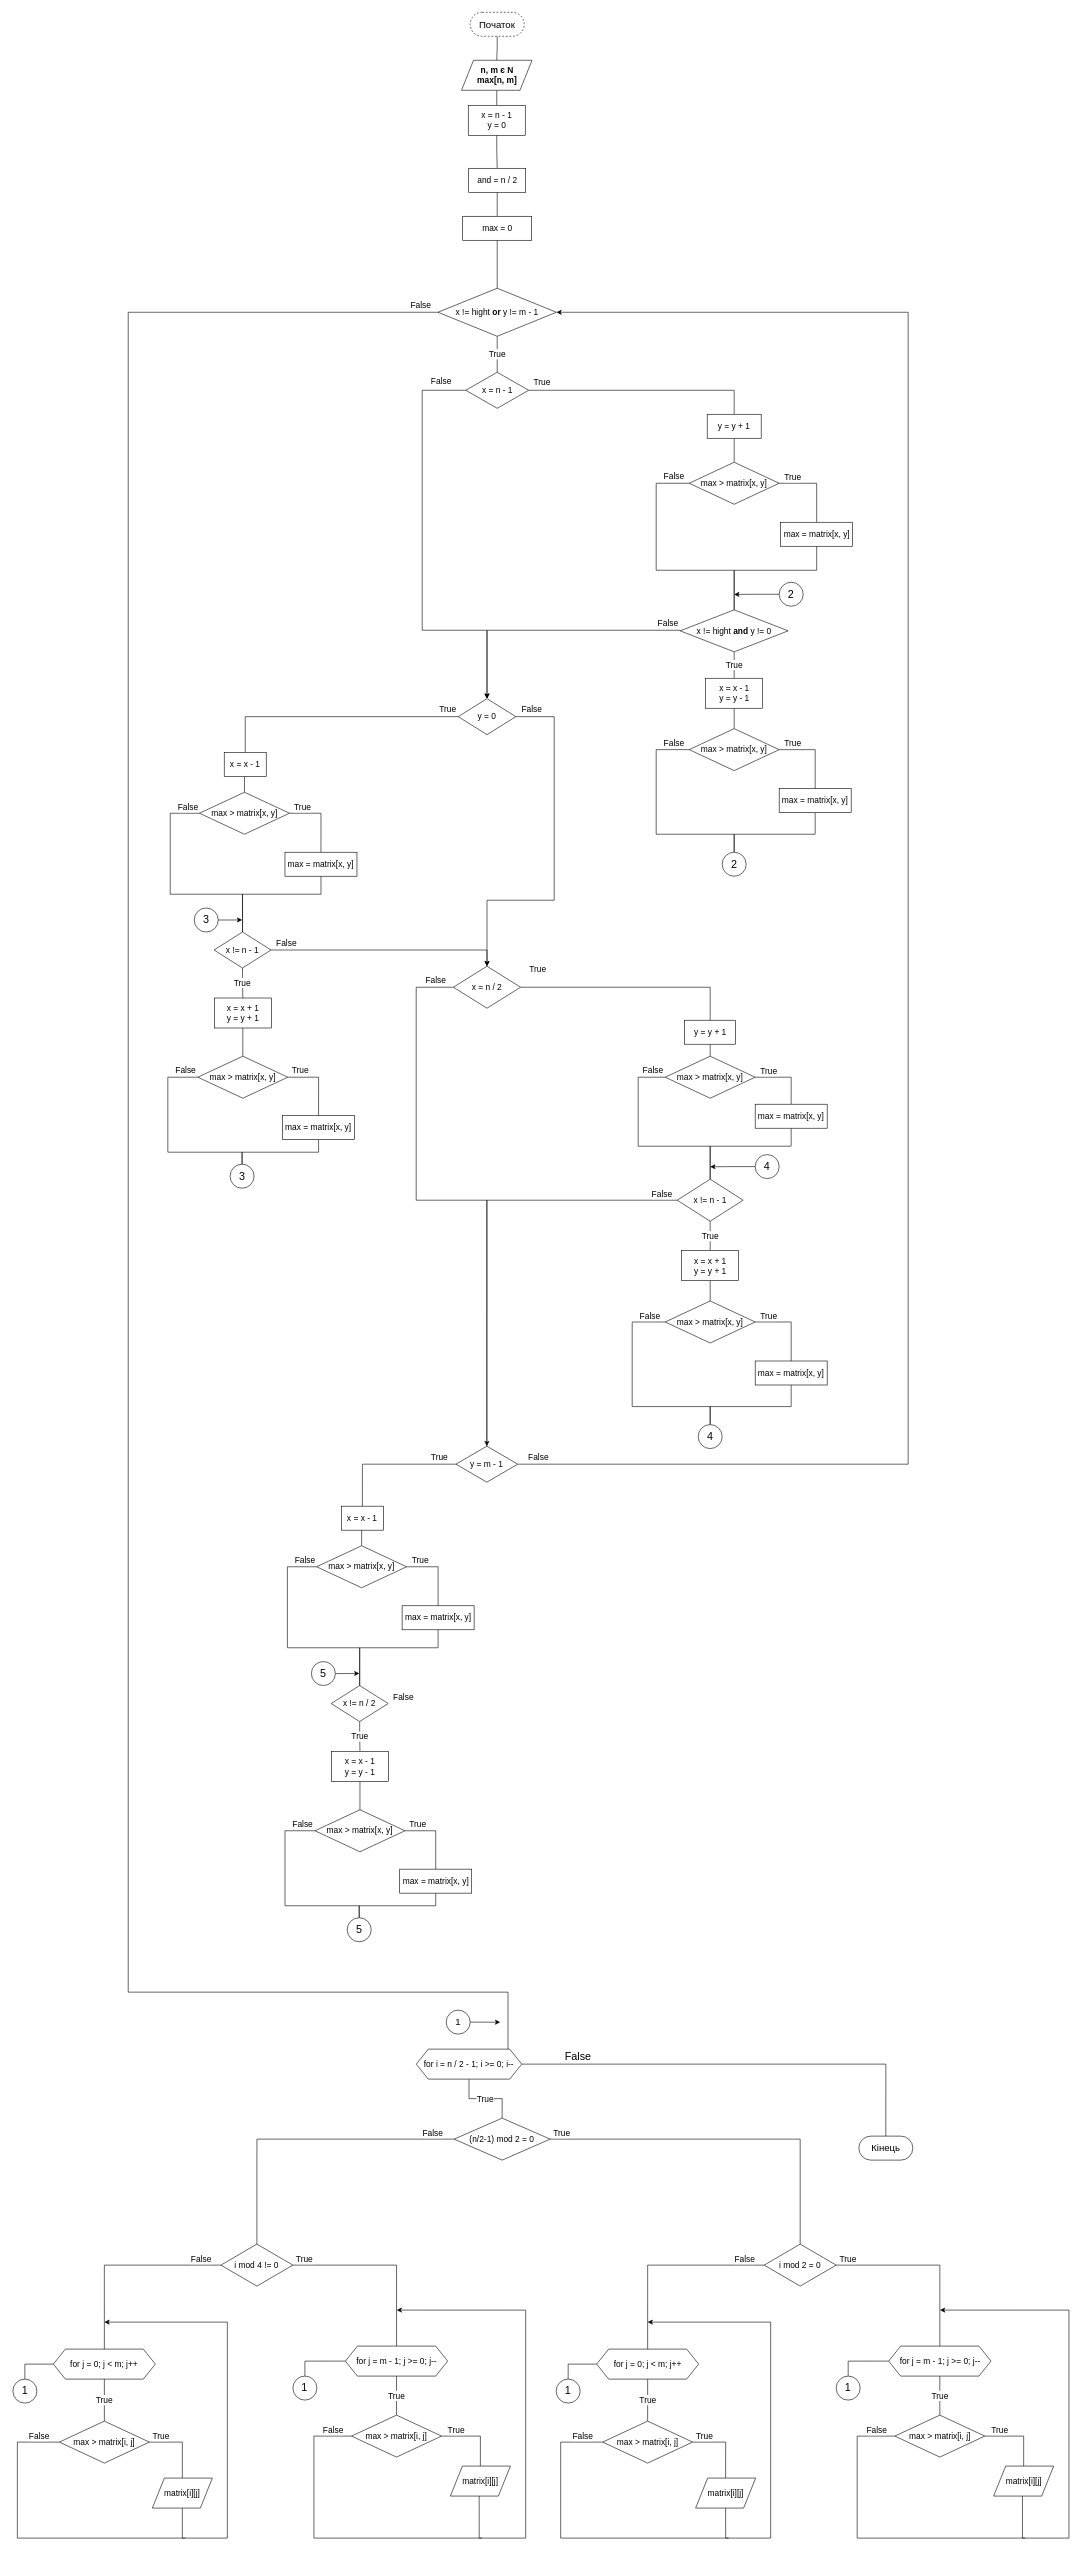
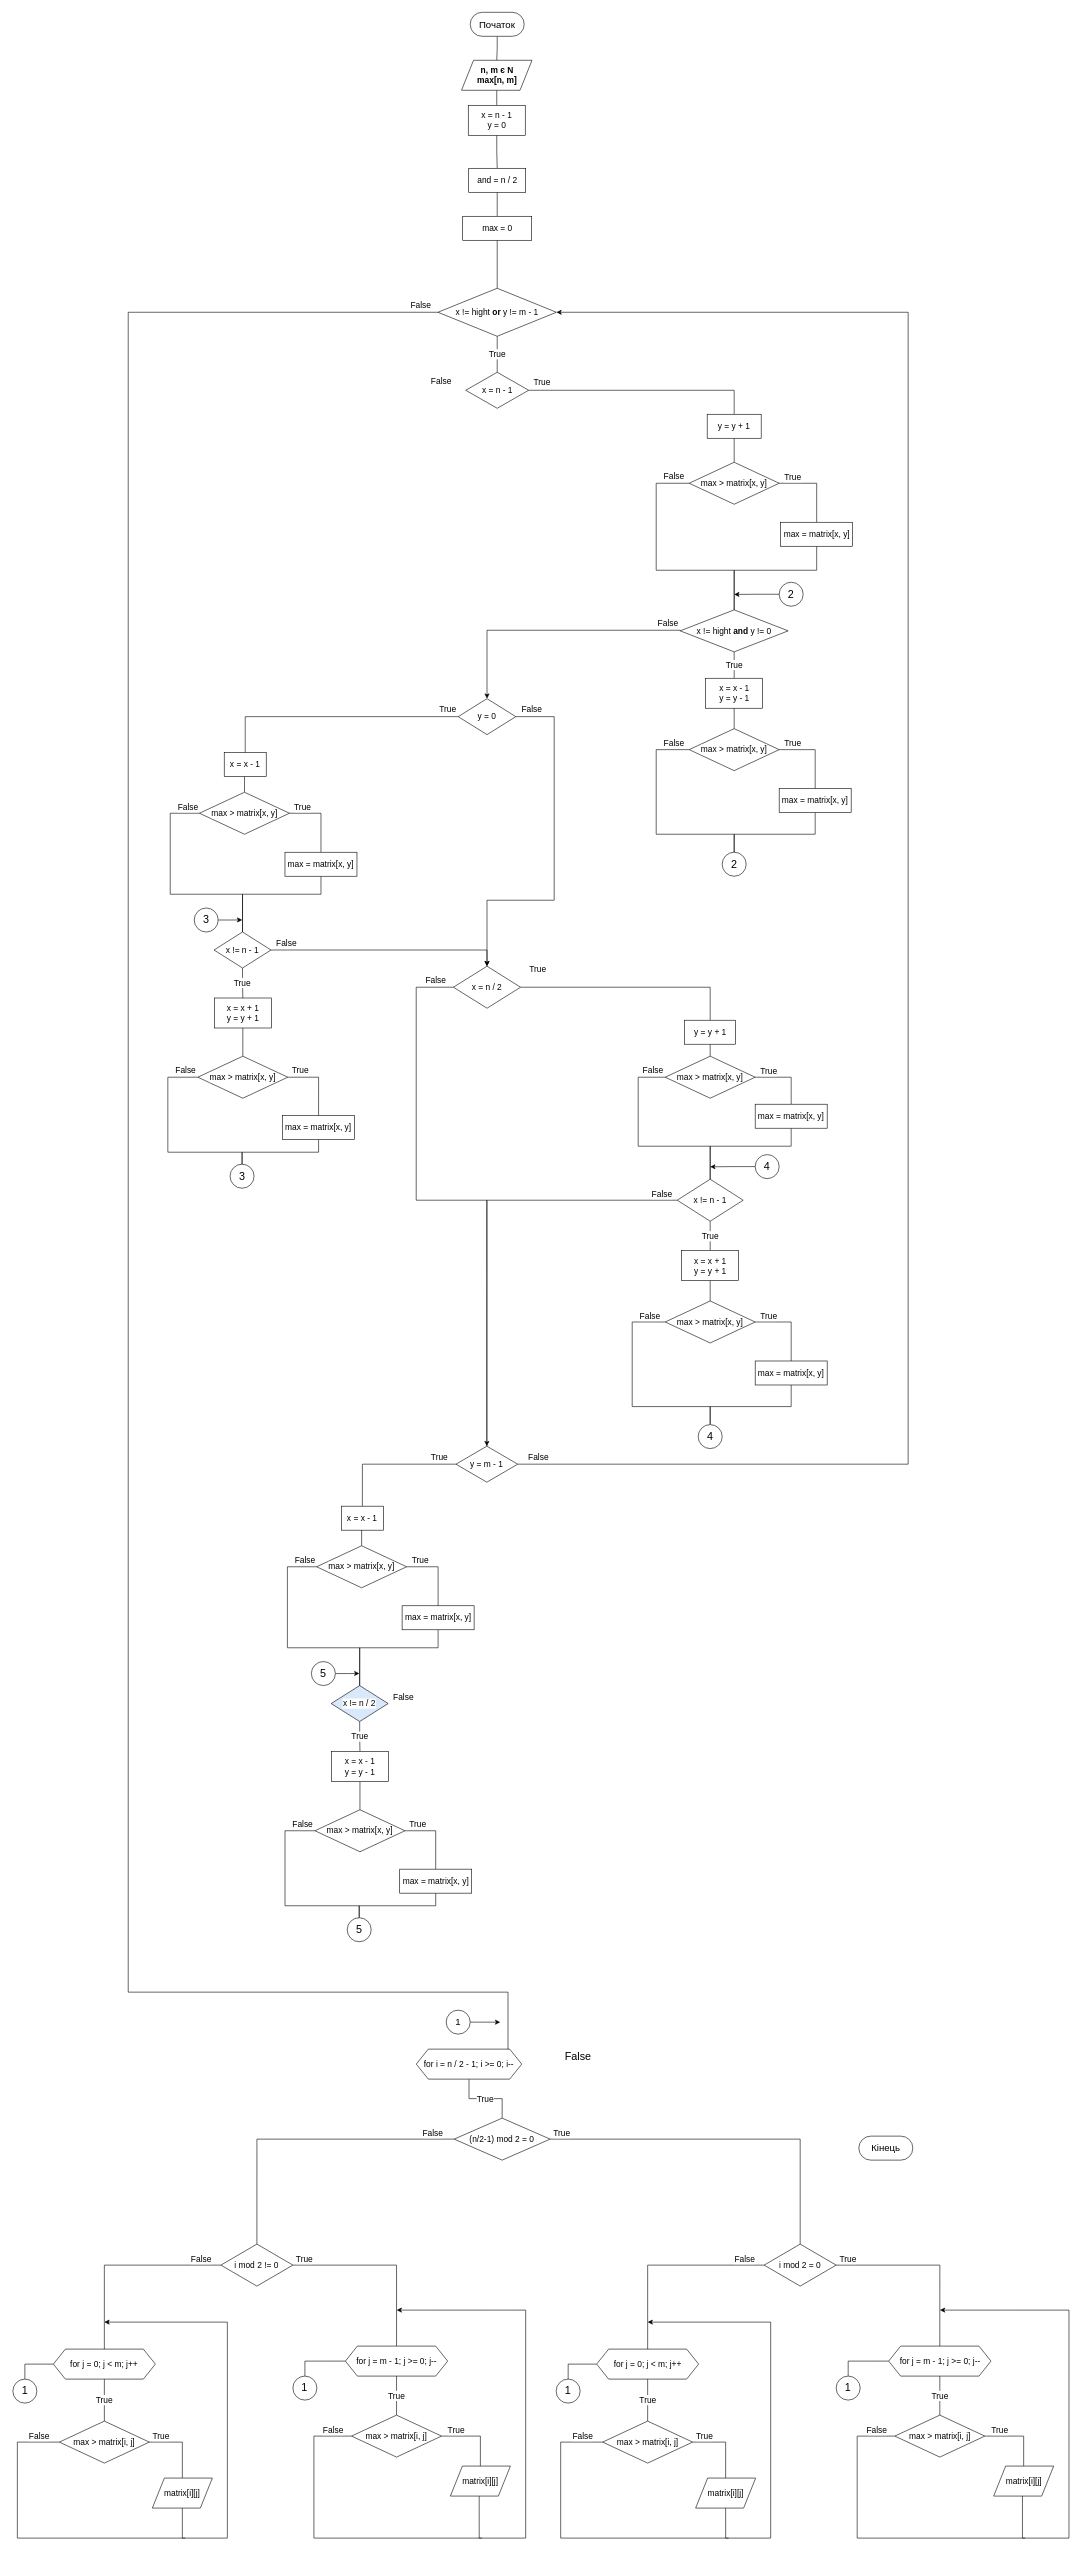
- <mxCell id="3" value="&lt;font size=&quot;3&quot;&gt;Початок&lt;/font&gt;" style="rounded=1;whiteSpace=wrap;html=1;arcSize=50;dashed=1;" parent="1" vertex="1"><mxGeometry x="783" y="20" width="90" height="40" as="geometry" /></mxCell>
+ <mxCell id="3" value="&lt;font size=&quot;3&quot;&gt;Початок&lt;/font&gt;" style="rounded=1;whiteSpace=wrap;html=1;arcSize=50;" parent="1" vertex="1"><mxGeometry x="783" y="20" width="90" height="40" as="geometry" /></mxCell>
- <mxCell id="15" style="edgeStyle=orthogonalEdgeStyle;rounded=0;orthogonalLoop=1;jettySize=auto;html=1;exitX=0;exitY=0.5;exitDx=0;exitDy=0;entryX=0.5;entryY=0;entryDx=0;entryDy=0;fontSize=18;fontColor=#000000;endArrow=classic;endFill=1;" parent="1" source="16" target="25" edge="1"><mxGeometry relative="1" as="geometry"><Array as="points"><mxPoint x="703" y="650" /><mxPoint x="703" y="1050" /><mxPoint x="811" y="1050" /></Array></mxGeometry></mxCell>
- <mxCell id="153" value="x != n / 2" style="rhombus;whiteSpace=wrap;html=1;labelBackgroundColor=#FFFFFF;fontSize=14;fontColor=#000000;" parent="1" vertex="1"><mxGeometry x="551.25" y="2808.97" width="95" height="60" as="geometry" /></mxCell>
+ <mxCell id="153" value="x != n / 2" style="rhombus;whiteSpace=wrap;html=1;labelBackgroundColor=#FFFFFF;fontSize=14;fontColor=#000000;fillColor=#dae8fc;" parent="1" vertex="1"><mxGeometry x="551.25" y="2808.97" width="95" height="60" as="geometry" /></mxCell>
- <mxCell id="51" style="edgeStyle=orthogonalEdgeStyle;rounded=0;orthogonalLoop=1;jettySize=auto;html=1;exitX=1;exitY=0.5;exitDx=0;exitDy=0;entryX=0.5;entryY=0;entryDx=0;entryDy=0;fontSize=18;fontColor=#000000;endArrow=none;endFill=0;" parent="1" source="52" target="4" edge="1"><mxGeometry relative="1" as="geometry" /></mxCell>
- <mxCell id="182" value="i mod 4 != 0" style="rhombus;whiteSpace=wrap;html=1;labelBackgroundColor=#FFFFFF;fontSize=14;fontColor=#000000;" parent="1" vertex="1"><mxGeometry x="367.46" y="3740" width="120" height="70" as="geometry" /></mxCell>
+ <mxCell id="182" value="i mod 2 != 0" style="rhombus;whiteSpace=wrap;html=1;labelBackgroundColor=#FFFFFF;fontSize=14;fontColor=#000000;" parent="1" vertex="1"><mxGeometry x="367.46" y="3740" width="120" height="70" as="geometry" /></mxCell>
